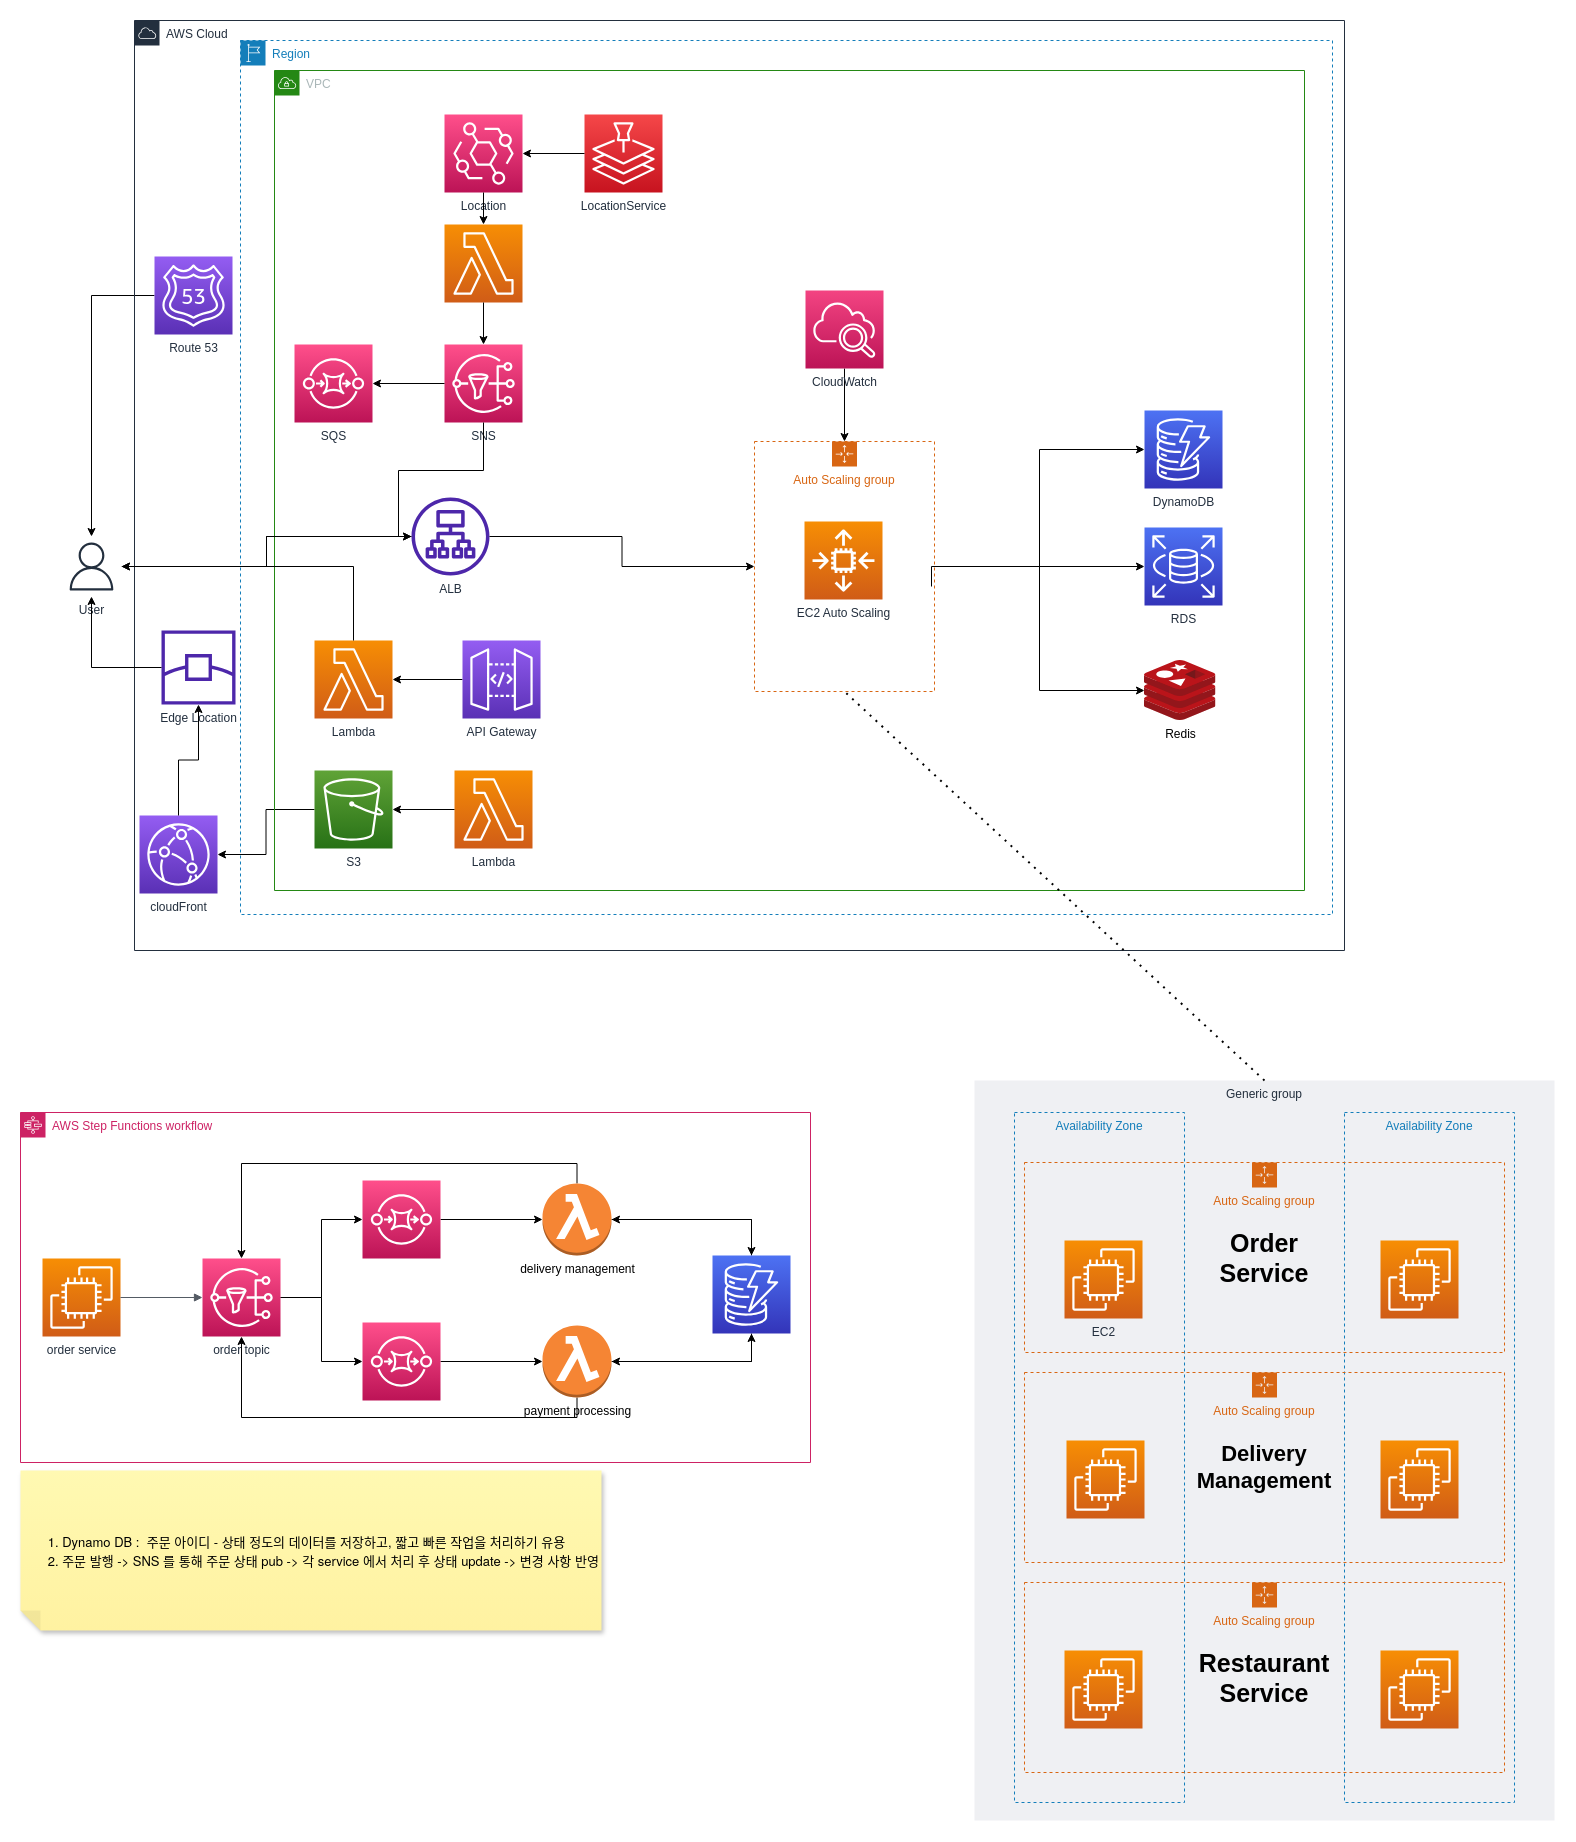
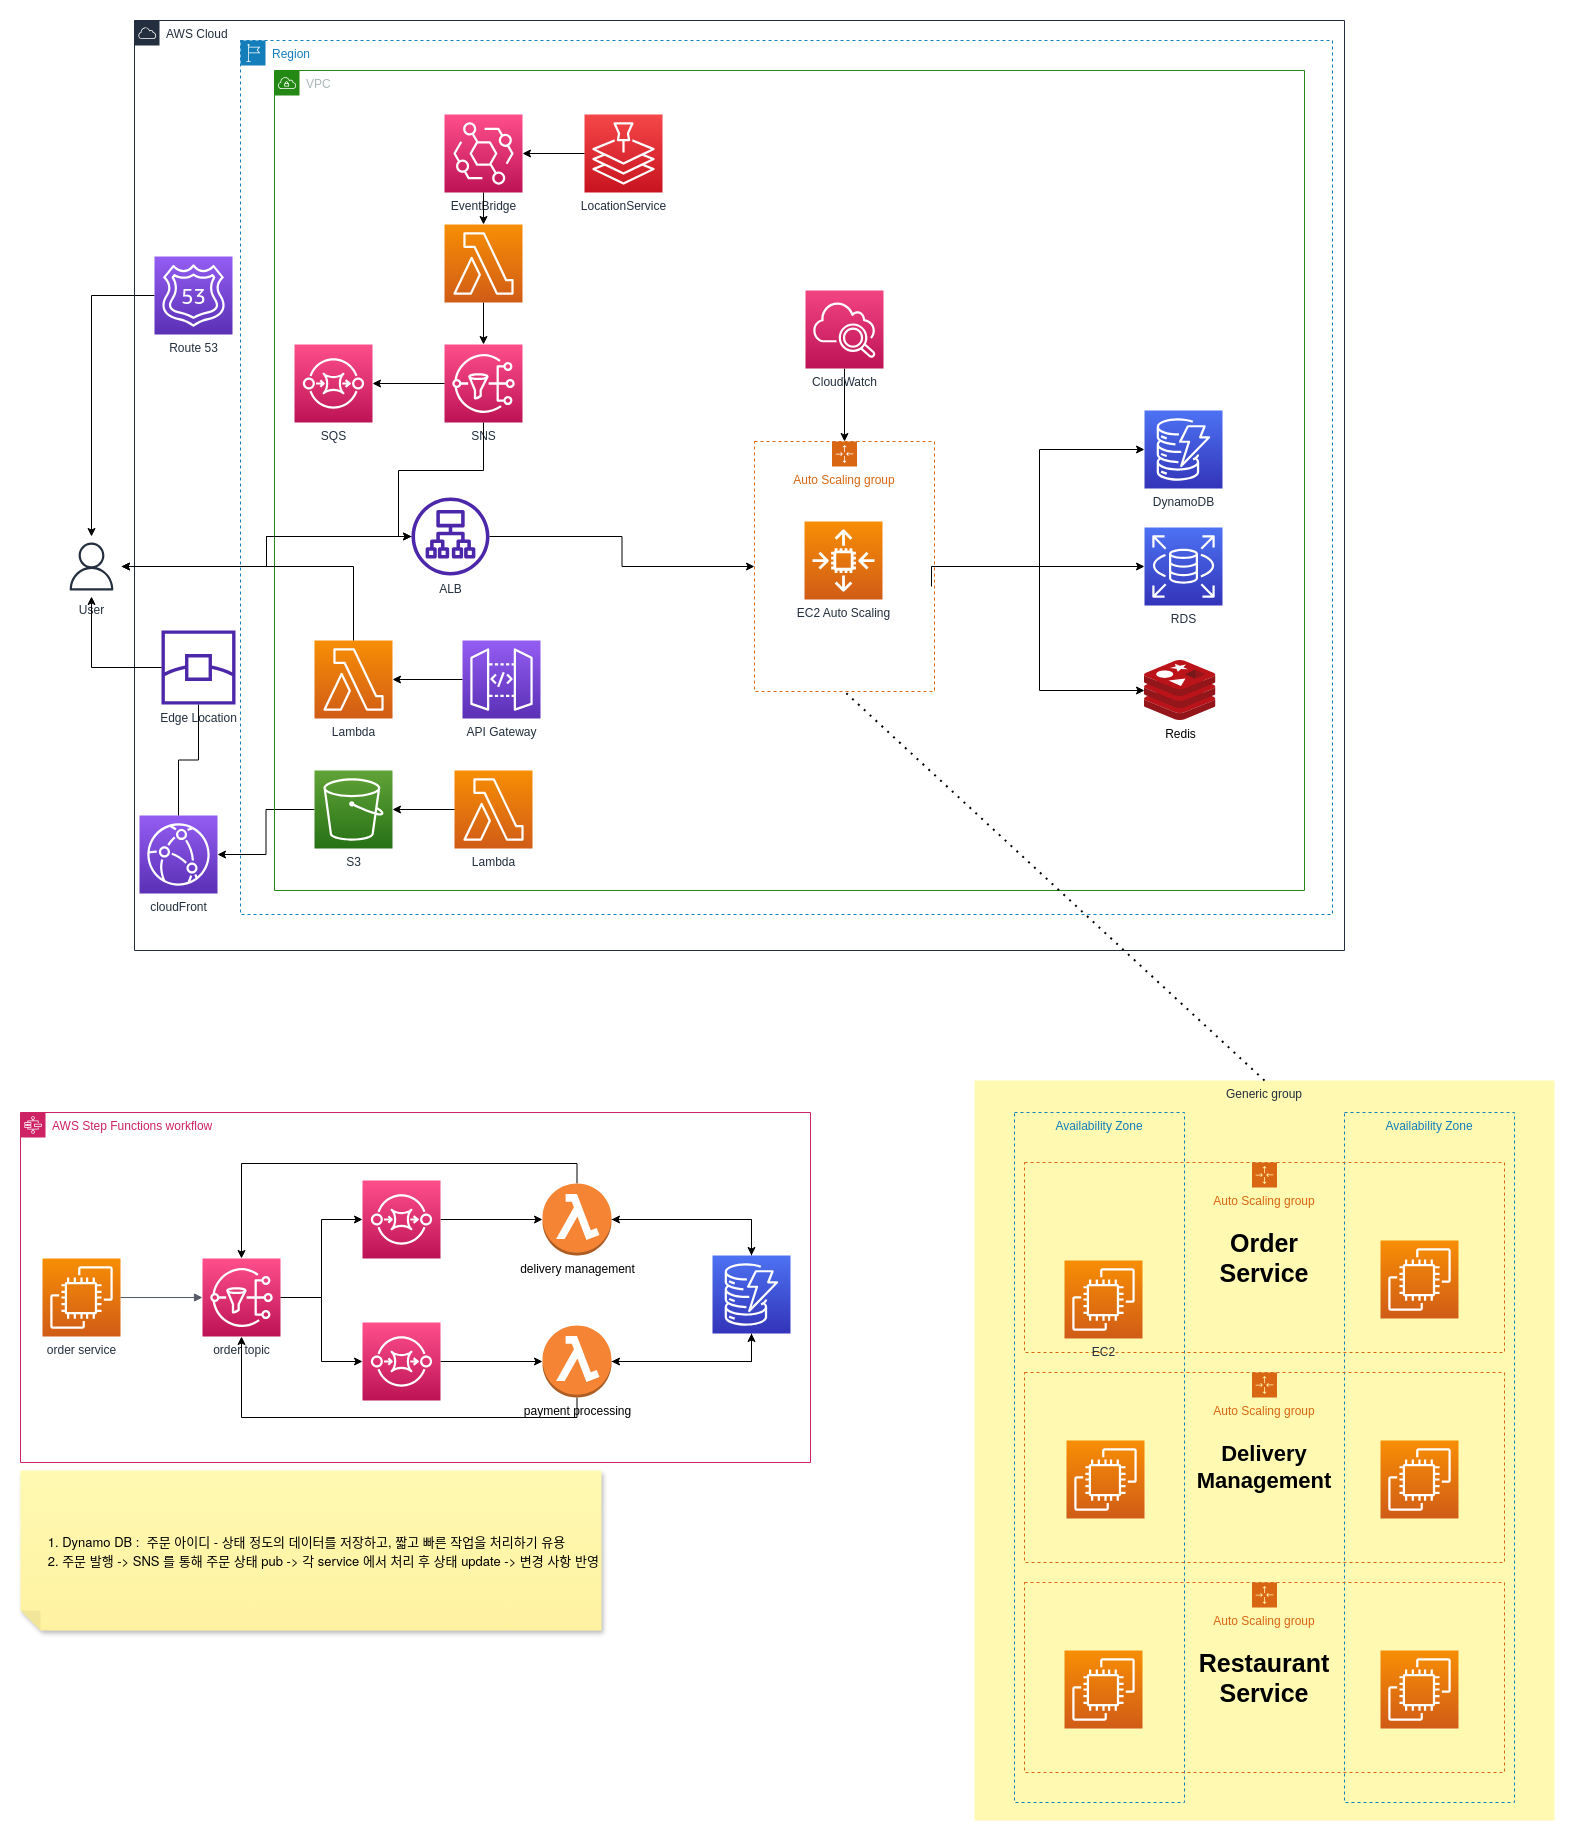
- <mxCell id="31" value="Location&lt;br&gt;" style="sketch=0;points=[[0,0,0],[0.25,0,0],[0.5,0,0],[0.75,0,0],[1,0,0],[0,1,0],[0.25,1,0],[0.5,1,0],[0.75,1,0],[1,1,0],[0,0.25,0],[0,0.5,0],[0,0.75,0],[1,0.25,0],[1,0.5,0],[1,0.75,0]];outlineConnect=0;fontColor=#232F3E;gradientColor=#FF4F8B;gradientDirection=north;fillColor=#BC1356;strokeColor=#ffffff;dashed=0;verticalLabelPosition=bottom;verticalAlign=top;align=center;html=1;fontSize=12;fontStyle=0;aspect=fixed;shape=mxgraph.aws4.resourceIcon;resIcon=mxgraph.aws4.eventbridge;" parent="26" vertex="1"><mxGeometry x="204" y="74" width="78" height="78" as="geometry" /></mxCell>
+ <mxCell id="31" value="EventBridge&lt;br&gt;" style="sketch=0;points=[[0,0,0],[0.25,0,0],[0.5,0,0],[0.75,0,0],[1,0,0],[0,1,0],[0.25,1,0],[0.5,1,0],[0.75,1,0],[1,1,0],[0,0.25,0],[0,0.5,0],[0,0.75,0],[1,0.25,0],[1,0.5,0],[1,0.75,0]];outlineConnect=0;fontColor=#232F3E;gradientColor=#FF4F8B;gradientDirection=north;fillColor=#BC1356;strokeColor=#ffffff;dashed=0;verticalLabelPosition=bottom;verticalAlign=top;align=center;html=1;fontSize=12;fontStyle=0;aspect=fixed;shape=mxgraph.aws4.resourceIcon;resIcon=mxgraph.aws4.eventbridge;" parent="26" vertex="1"><mxGeometry x="204" y="74" width="78" height="78" as="geometry" /></mxCell>
- <mxCell id="12" value="" style="edgeStyle=orthogonalEdgeStyle;rounded=0;orthogonalLoop=1;jettySize=auto;html=1;" parent="8" source="10" target="11" edge="1"><mxGeometry relative="1" as="geometry" /></mxCell>
+ <mxCell id="12" value="" style="edgeStyle=orthogonalEdgeStyle;rounded=0;orthogonalLoop=1;jettySize=auto;html=1;endArrow=none;" parent="8" source="10" target="11" edge="1"><mxGeometry relative="1" as="geometry" /></mxCell>
- <mxCell id="62" value="EC2&lt;br&gt;" style="sketch=0;points=[[0,0,0],[0.25,0,0],[0.5,0,0],[0.75,0,0],[1,0,0],[0,1,0],[0.25,1,0],[0.5,1,0],[0.75,1,0],[1,1,0],[0,0.25,0],[0,0.5,0],[0,0.75,0],[1,0.25,0],[1,0.5,0],[1,0.75,0]];outlineConnect=0;fontColor=#232F3E;gradientColor=#F78E04;gradientDirection=north;fillColor=#D05C17;strokeColor=#ffffff;dashed=0;verticalLabelPosition=bottom;verticalAlign=top;align=center;html=1;fontSize=12;fontStyle=0;aspect=fixed;shape=mxgraph.aws4.resourceIcon;resIcon=mxgraph.aws4.ec2;" parent="1" vertex="1"><mxGeometry x="1064" y="1240" width="78" height="78" as="geometry" /></mxCell>
+ <mxCell id="62" value="EC2&lt;br&gt;" style="sketch=0;points=[[0,0,0],[0.25,0,0],[0.5,0,0],[0.75,0,0],[1,0,0],[0,1,0],[0.25,1,0],[0.5,1,0],[0.75,1,0],[1,1,0],[0,0.25,0],[0,0.5,0],[0,0.75,0],[1,0.25,0],[1,0.5,0],[1,0.75,0]];outlineConnect=0;fontColor=#232F3E;gradientColor=#F78E04;gradientDirection=north;fillColor=#D05C17;strokeColor=#ffffff;dashed=0;verticalLabelPosition=bottom;verticalAlign=top;align=center;html=1;fontSize=12;fontStyle=0;aspect=fixed;shape=mxgraph.aws4.resourceIcon;resIcon=mxgraph.aws4.ec2;" parent="1" vertex="1"><mxGeometry x="1064" y="1260" width="78" height="78" as="geometry" /></mxCell>
- <mxCell id="2" value="Generic group" style="fillColor=#EFF0F3;strokeColor=none;dashed=0;verticalAlign=top;fontStyle=0;fontColor=#232F3D;" parent="1" vertex="1"><mxGeometry x="974" y="1080" width="580" height="740" as="geometry" /></mxCell>
+ <mxCell id="2" value="Generic group" style="fillColor=#fff9b2;strokeColor=none;dashed=0;verticalAlign=top;fontStyle=0;fontColor=#232F3D;" parent="1" vertex="1"><mxGeometry x="974" y="1080" width="580" height="740" as="geometry" /></mxCell>
